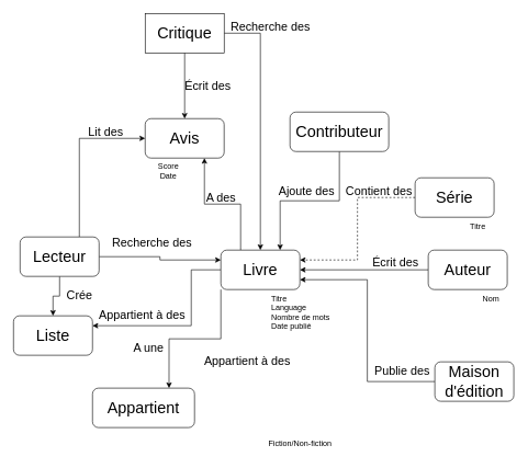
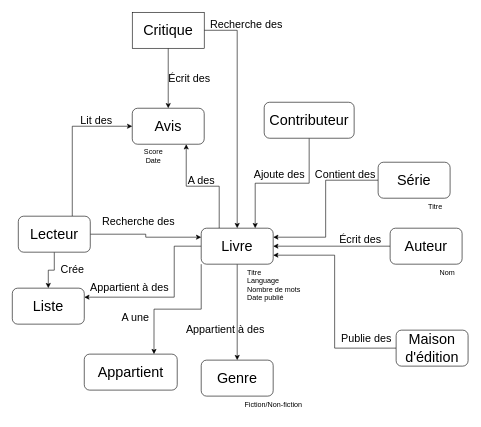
- <mxCell id="11" style="edgeStyle=orthogonalEdgeStyle;rounded=0;orthogonalLoop=1;jettySize=auto;html=1;entryX=1;entryY=0.25;entryDx=0;entryDy=0;dashed=1;" parent="1" source="12" target="7" edge="1"><mxGeometry relative="1" as="geometry" /></mxCell>
+ <mxCell id="11" style="edgeStyle=orthogonalEdgeStyle;rounded=0;orthogonalLoop=1;jettySize=auto;html=1;entryX=1;entryY=0.25;entryDx=0;entryDy=0;" parent="1" source="12" target="7" edge="1"><mxGeometry relative="1" as="geometry" /></mxCell>
+ <mxCell id="3" style="edgeStyle=orthogonalEdgeStyle;rounded=0;orthogonalLoop=1;jettySize=auto;html=1;entryX=0.5;entryY=0;entryDx=0;entryDy=0;" parent="1" source="7" target="19" edge="1"><mxGeometry relative="1" as="geometry" /></mxCell>
+ <mxCell id="19" value="Genre" style="rounded=1;whiteSpace=wrap;html=1;fontSize=24;" parent="1" vertex="1"><mxGeometry x="335" y="600" width="120" height="60" as="geometry" /></mxCell>
